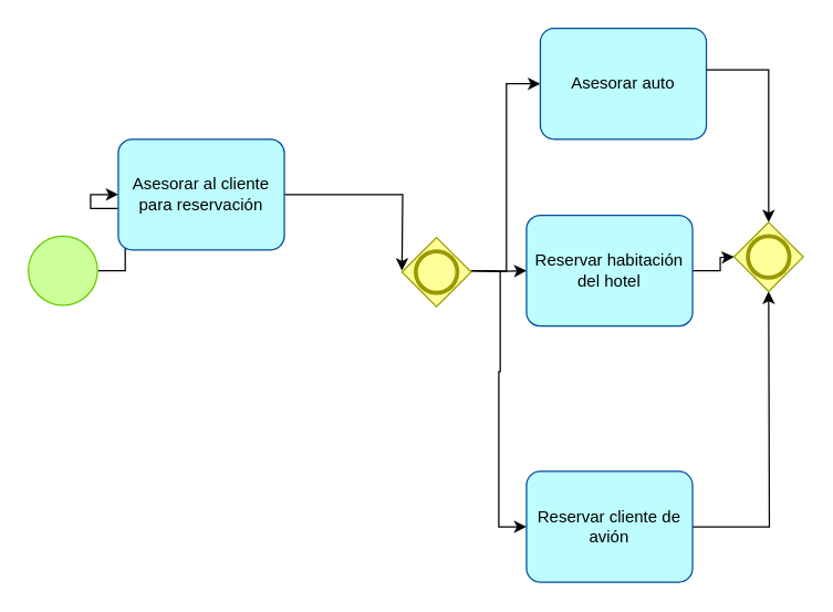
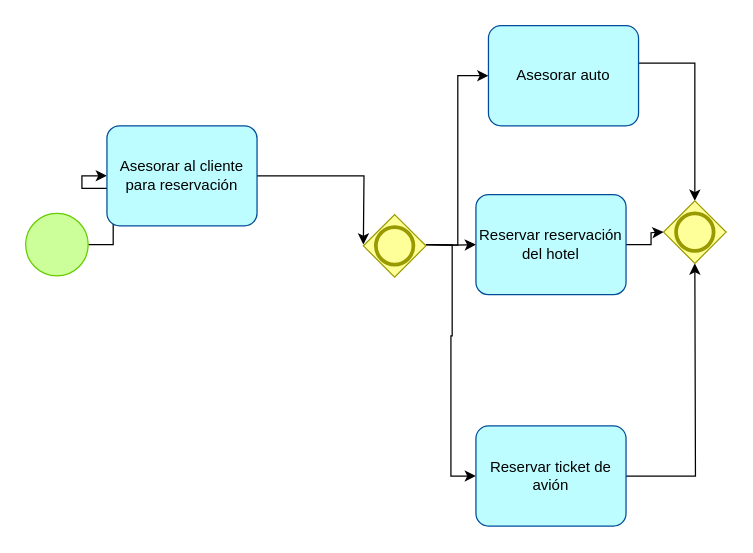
- <mxCell id="14" value="Reservar habitación del hotel" style="points=[[0.25,0,0],[0.5,0,0],[0.75,0,0],[1,0.25,0],[1,0.5,0],[1,0.75,0],[0.75,1,0],[0.5,1,0],[0.25,1,0],[0,0.75,0],[0,0.5,0],[0,0.25,0]];shape=mxgraph.bpmn.task;whiteSpace=wrap;rectStyle=rounded;size=10;html=1;taskMarker=abstract;strokeColor=#004C99;fillColor=#BDFDFF;" vertex="1" parent="1"><mxGeometry x="380" y="155" width="120" height="80" as="geometry" /></mxCell>
+ <mxCell id="14" value="Reservar reservación del hotel" style="points=[[0.25,0,0],[0.5,0,0],[0.75,0,0],[1,0.25,0],[1,0.5,0],[1,0.75,0],[0.75,1,0],[0.5,1,0],[0.25,1,0],[0,0.75,0],[0,0.5,0],[0,0.25,0]];shape=mxgraph.bpmn.task;whiteSpace=wrap;rectStyle=rounded;size=10;html=1;taskMarker=abstract;strokeColor=#004C99;fillColor=#BDFDFF;" vertex="1" parent="1"><mxGeometry x="380" y="155" width="120" height="80" as="geometry" /></mxCell>
- <mxCell id="9" value="Reservar cliente de avión" style="points=[[0.25,0,0],[0.5,0,0],[0.75,0,0],[1,0.25,0],[1,0.5,0],[1,0.75,0],[0.75,1,0],[0.5,1,0],[0.25,1,0],[0,0.75,0],[0,0.5,0],[0,0.25,0]];shape=mxgraph.bpmn.task;whiteSpace=wrap;rectStyle=rounded;size=10;html=1;taskMarker=abstract;strokeColor=#004C99;fillColor=#BDFDFF;" vertex="1" parent="1"><mxGeometry x="380" y="340" width="120" height="80" as="geometry" /></mxCell>
+ <mxCell id="9" value="Reservar ticket de avión" style="points=[[0.25,0,0],[0.5,0,0],[0.75,0,0],[1,0.25,0],[1,0.5,0],[1,0.75,0],[0.75,1,0],[0.5,1,0],[0.25,1,0],[0,0.75,0],[0,0.5,0],[0,0.25,0]];shape=mxgraph.bpmn.task;whiteSpace=wrap;rectStyle=rounded;size=10;html=1;taskMarker=abstract;strokeColor=#004C99;fillColor=#BDFDFF;" vertex="1" parent="1"><mxGeometry x="380" y="340" width="120" height="80" as="geometry" /></mxCell>
